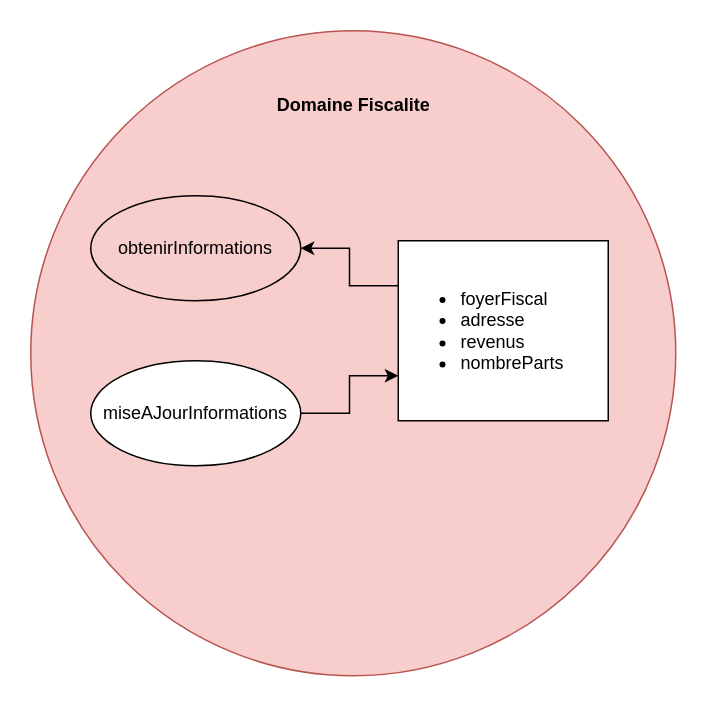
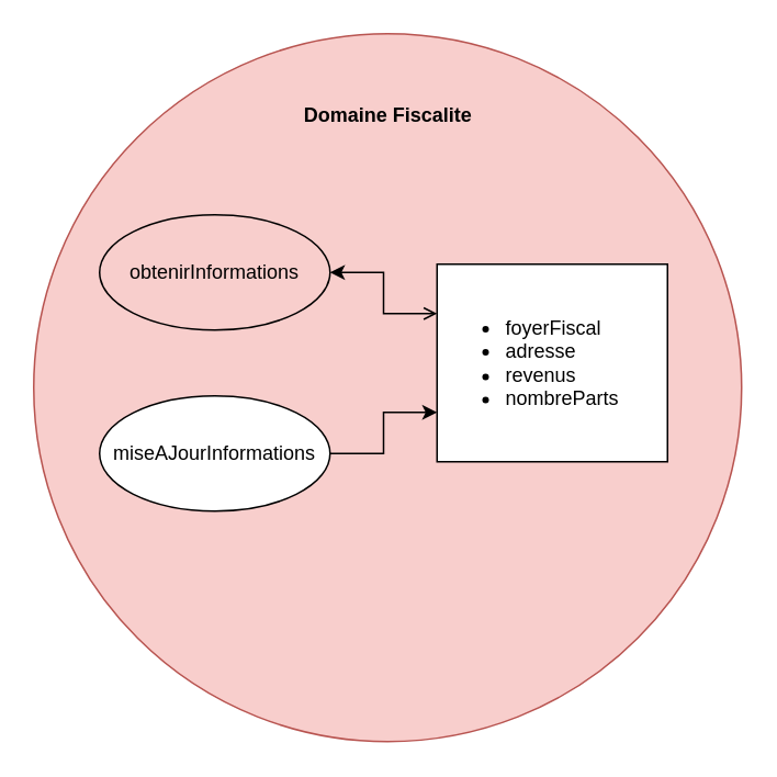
- <mxCell id="4" style="edgeStyle=orthogonalEdgeStyle;rounded=0;orthogonalLoop=1;jettySize=auto;html=1;exitX=1;exitY=0.5;exitDx=0;exitDy=0;entryX=0;entryY=0.25;entryDx=0;entryDy=0;startArrow=classic;startFill=1;endArrow=none;endFill=0;" parent="1" source="5" target="3" edge="1"><mxGeometry relative="1" as="geometry" /></mxCell>
+ <mxCell id="4" style="edgeStyle=orthogonalEdgeStyle;rounded=0;orthogonalLoop=1;jettySize=auto;html=1;exitX=1;exitY=0.5;exitDx=0;exitDy=0;entryX=0;entryY=0.25;entryDx=0;entryDy=0;startArrow=classic;startFill=1;endArrow=open;endFill=0;" parent="1" source="5" target="3" edge="1"><mxGeometry relative="1" as="geometry" /></mxCell>
